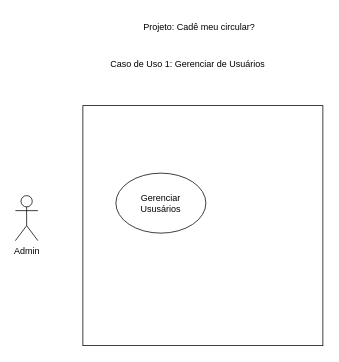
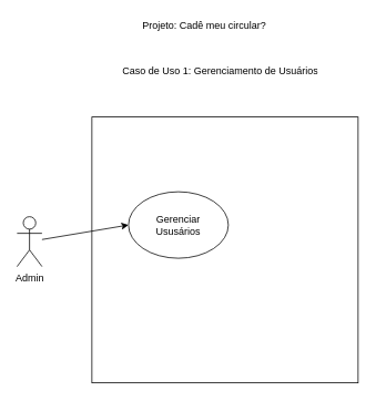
- <mxCell id="7" value="Projeto: Cadê meu circular?" style="text;strokeColor=none;fillColor=none;align=left;verticalAlign=middle;spacingLeft=4;spacingRight=4;overflow=hidden;points=[[0,0.5],[1,0.5]];portConstraint=eastwest;rotatable=0;whiteSpace=wrap;html=1;" vertex="1" parent="1"><mxGeometry x="185" y="20" width="170" height="30" as="geometry" /></mxCell>
+ <mxCell id="7" value="Projeto: Cadê meu circular?" style="text;strokeColor=none;fillColor=none;align=left;verticalAlign=middle;spacingLeft=4;spacingRight=4;overflow=hidden;points=[[0,0.5],[1,0.5]];portConstraint=eastwest;rotatable=0;whiteSpace=wrap;html=1;" vertex="1" parent="1"><mxGeometry x="165" y="15" width="170" height="30" as="geometry" /></mxCell>
- <mxCell id="6" value="Caso de Uso 1: Gerenciar de Usuários" style="text;strokeColor=none;fillColor=none;align=left;verticalAlign=middle;spacingLeft=4;spacingRight=4;overflow=hidden;points=[[0,0.5],[1,0.5]];portConstraint=eastwest;rotatable=0;whiteSpace=wrap;html=1;" vertex="1" parent="1"><mxGeometry x="141" y="70" width="258" height="30" as="geometry" /></mxCell>
+ <mxCell id="6" value="Caso de Uso 1: Gerenciamento de Usuários" style="text;strokeColor=none;fillColor=none;align=left;verticalAlign=middle;spacingLeft=4;spacingRight=4;overflow=hidden;points=[[0,0.5],[1,0.5]];portConstraint=eastwest;rotatable=0;whiteSpace=wrap;html=1;" vertex="1" parent="1"><mxGeometry x="141" y="70" width="258" height="30" as="geometry" /></mxCell>
+ <mxCell id="5" style="rounded=0;orthogonalLoop=1;jettySize=auto;html=1;strokeColor=default;entryX=0;entryY=0.5;entryDx=0;entryDy=0;" edge="1" parent="1" source="3" target="4"><mxGeometry relative="1" as="geometry"><mxPoint x="60" y="230" as="sourcePoint" /><mxPoint x="140" y="290" as="targetPoint" /><Array as="points" /></mxGeometry></mxCell>
